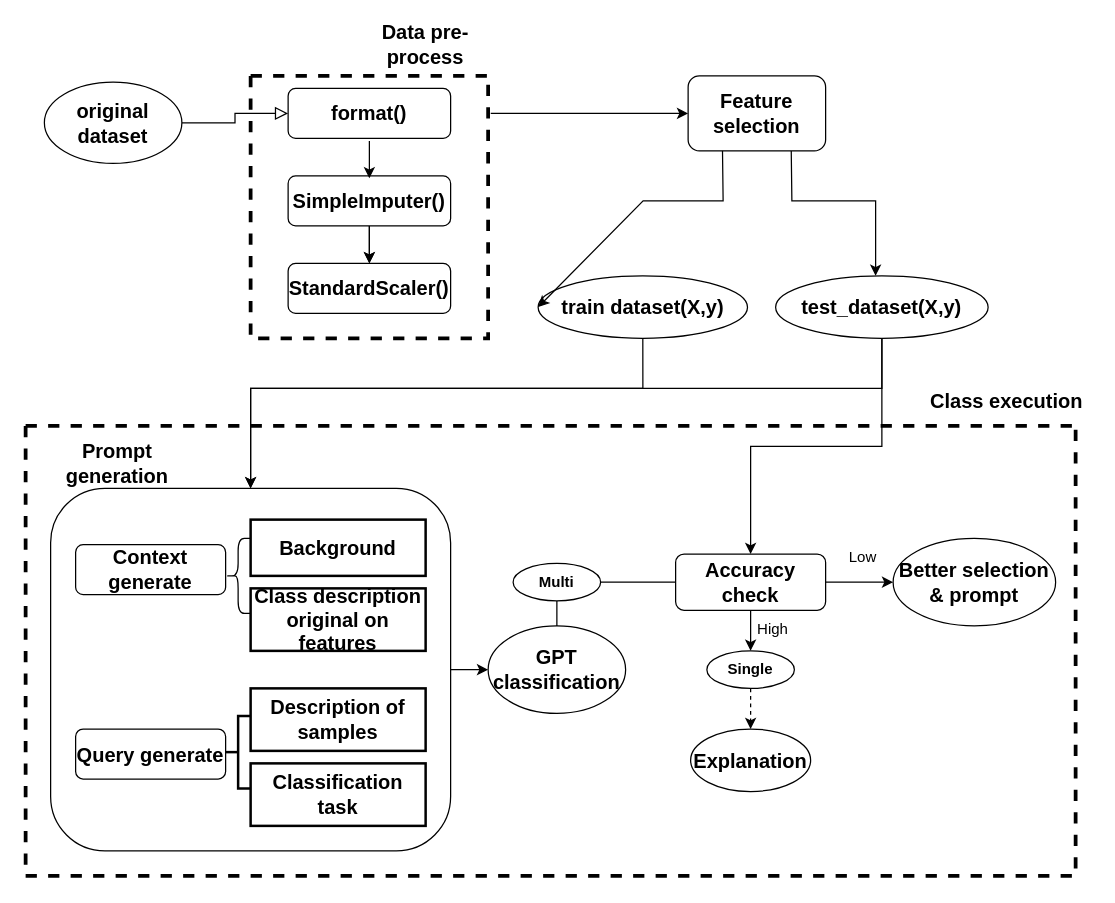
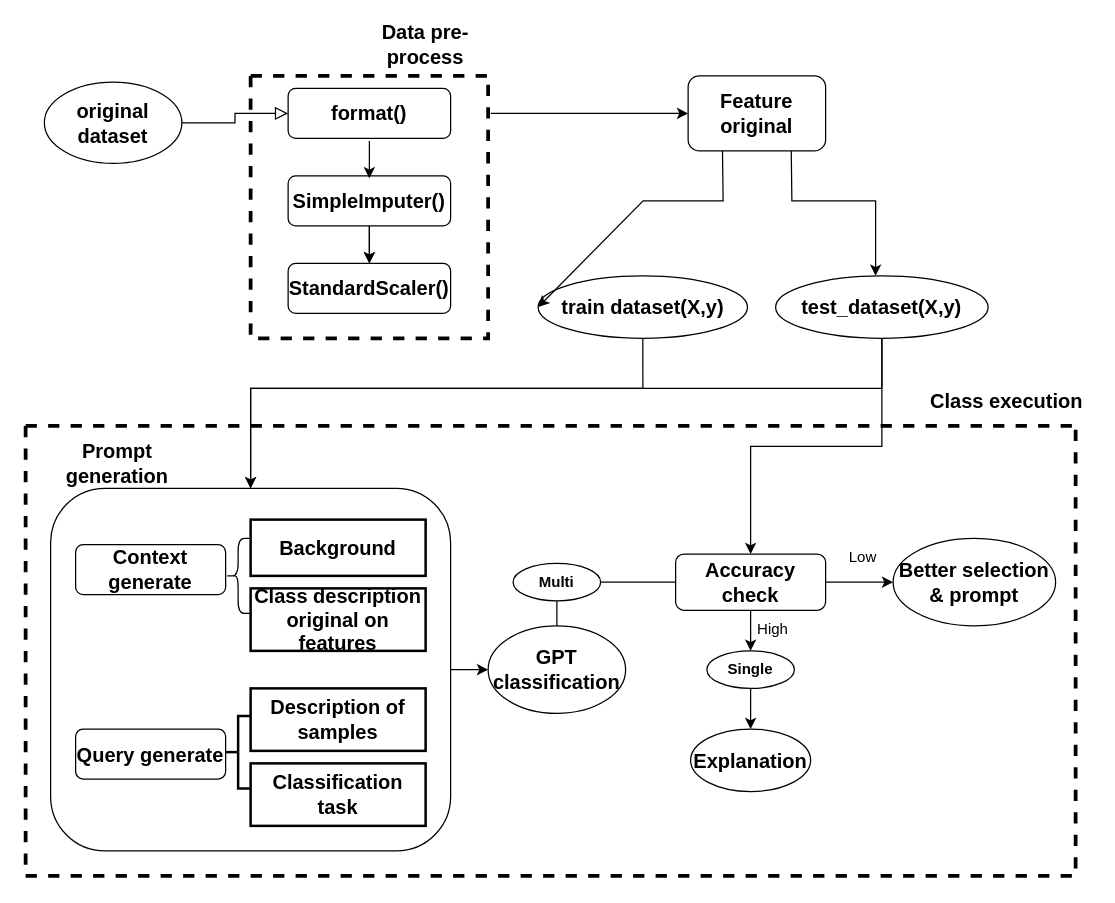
- <mxCell id="45" value="Feature selection" style="text;html=1;strokeColor=none;fillColor=none;align=center;verticalAlign=middle;whiteSpace=wrap;rounded=0;fontSize=16;fontStyle=1;movable=1;resizable=1;rotatable=1;deletable=1;editable=1;locked=0;connectable=1;" parent="1" vertex="1"><mxGeometry x="545" y="75" width="120" height="30" as="geometry" /></mxCell>
+ <mxCell id="45" value="Feature original" style="text;html=1;strokeColor=none;fillColor=none;align=center;verticalAlign=middle;whiteSpace=wrap;rounded=0;fontSize=16;fontStyle=1;movable=1;resizable=1;rotatable=1;deletable=1;editable=1;locked=0;connectable=1;" parent="1" vertex="1"><mxGeometry x="545" y="75" width="120" height="30" as="geometry" /></mxCell>
- <mxCell id="29" style="edgeStyle=orthogonalEdgeStyle;rounded=0;orthogonalLoop=1;jettySize=auto;html=1;exitX=0.5;exitY=1;exitDx=0;exitDy=0;entryX=0.5;entryY=0;entryDx=0;entryDy=0;dashed=1;" edge="1" parent="10" source="30" target="25"><mxGeometry relative="1" as="geometry" /></mxCell>
+ <mxCell id="29" style="edgeStyle=orthogonalEdgeStyle;rounded=0;orthogonalLoop=1;jettySize=auto;html=1;exitX=0.5;exitY=1;exitDx=0;exitDy=0;entryX=0.5;entryY=0;entryDx=0;entryDy=0;" edge="1" parent="10" source="30" target="25"><mxGeometry relative="1" as="geometry" /></mxCell>
